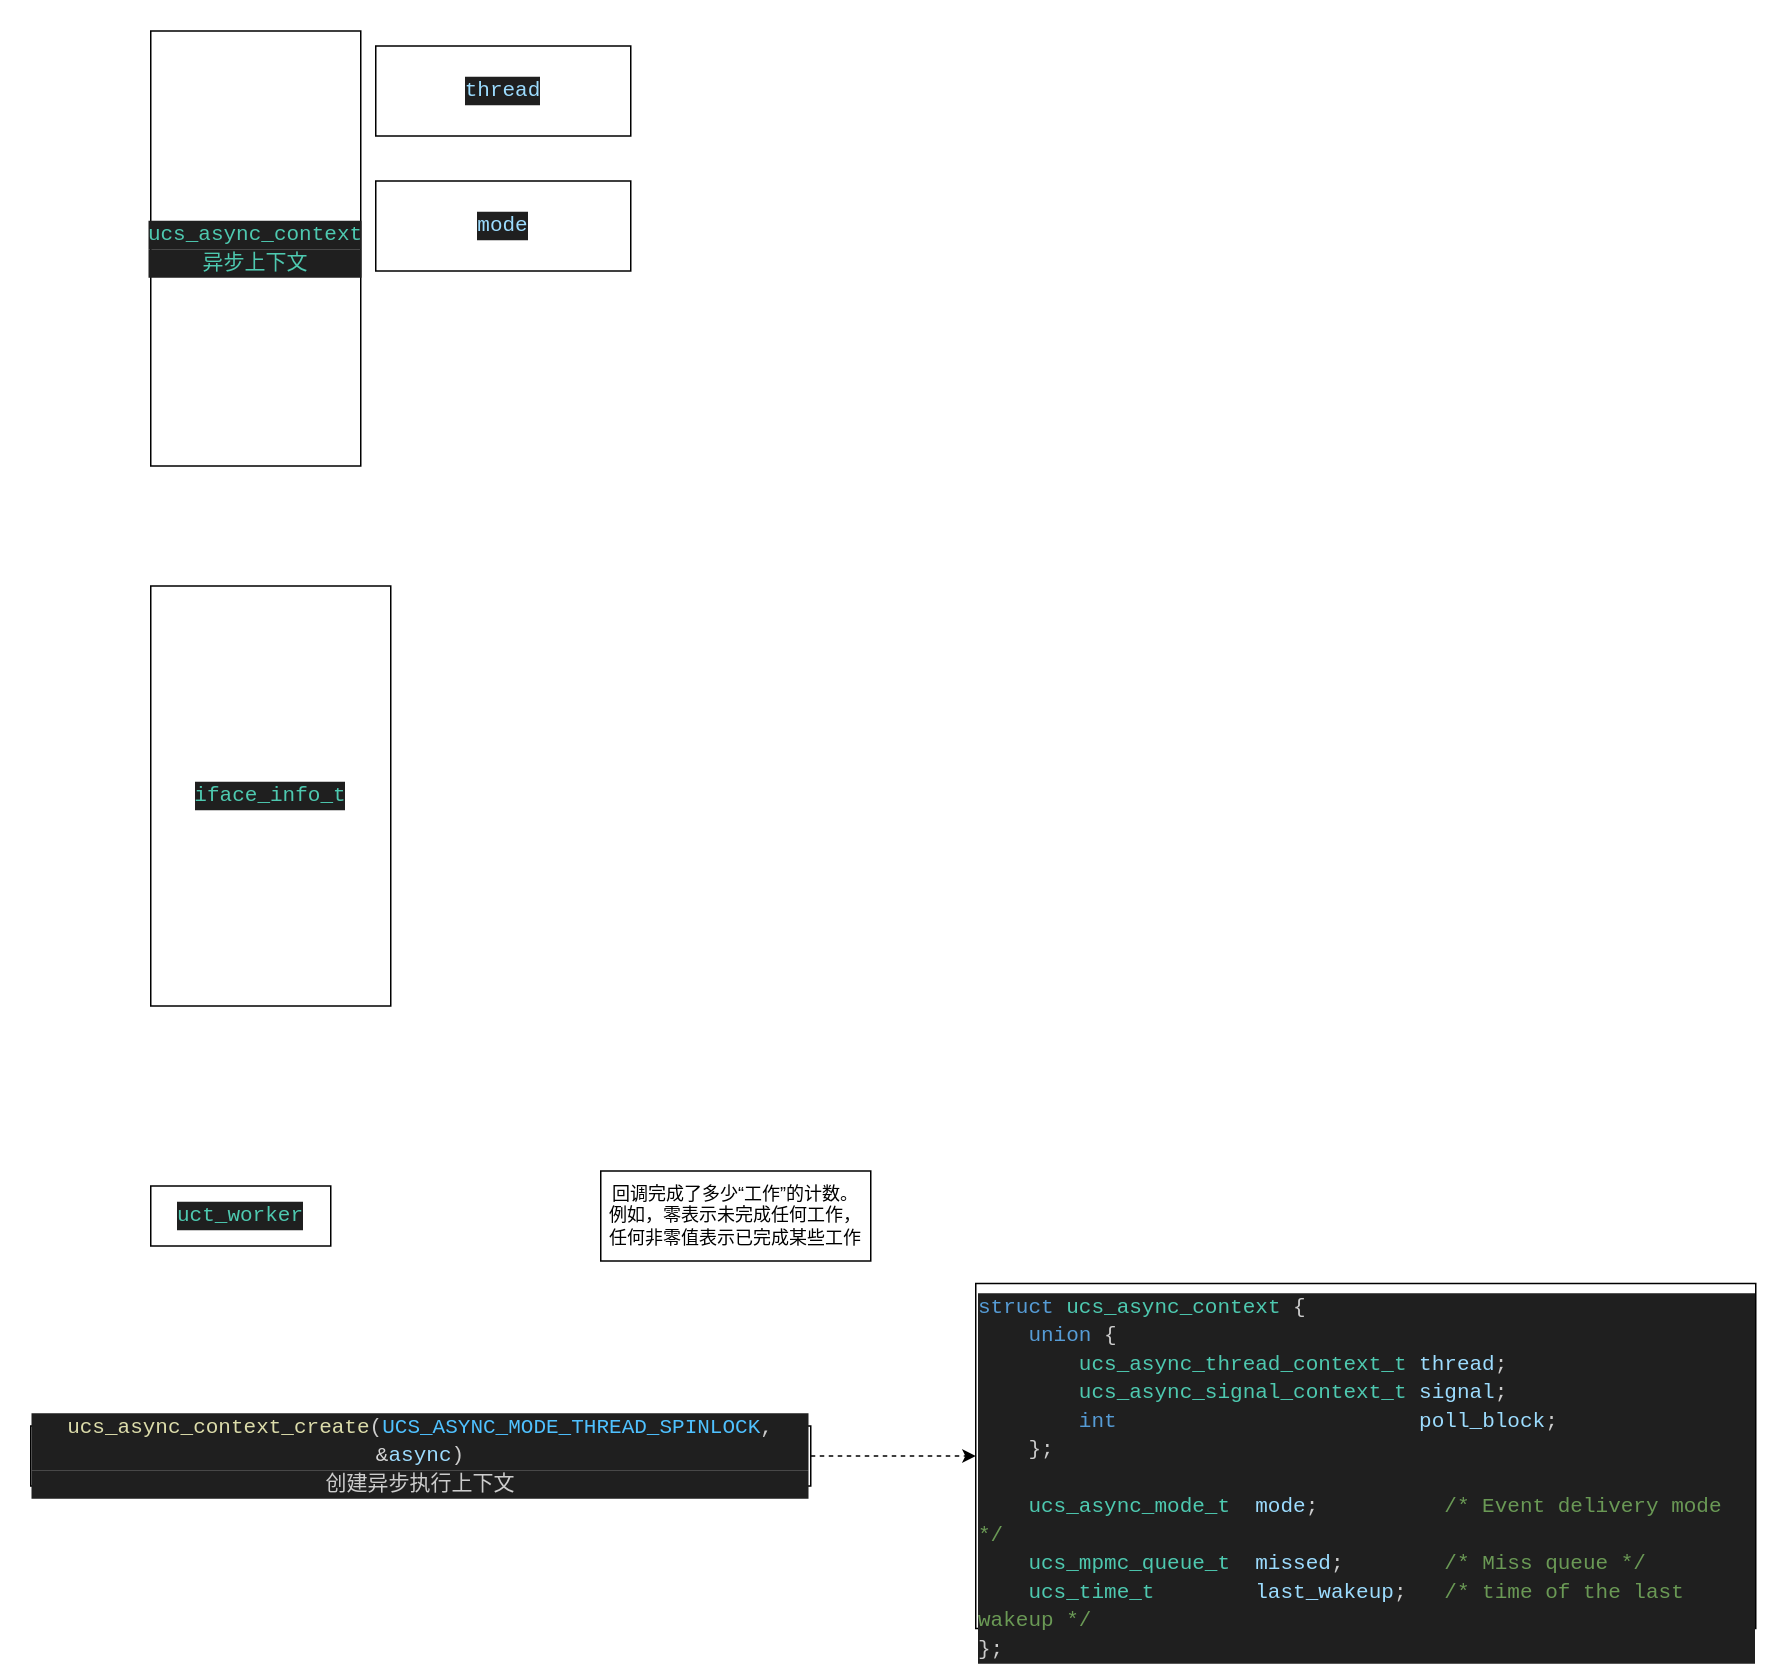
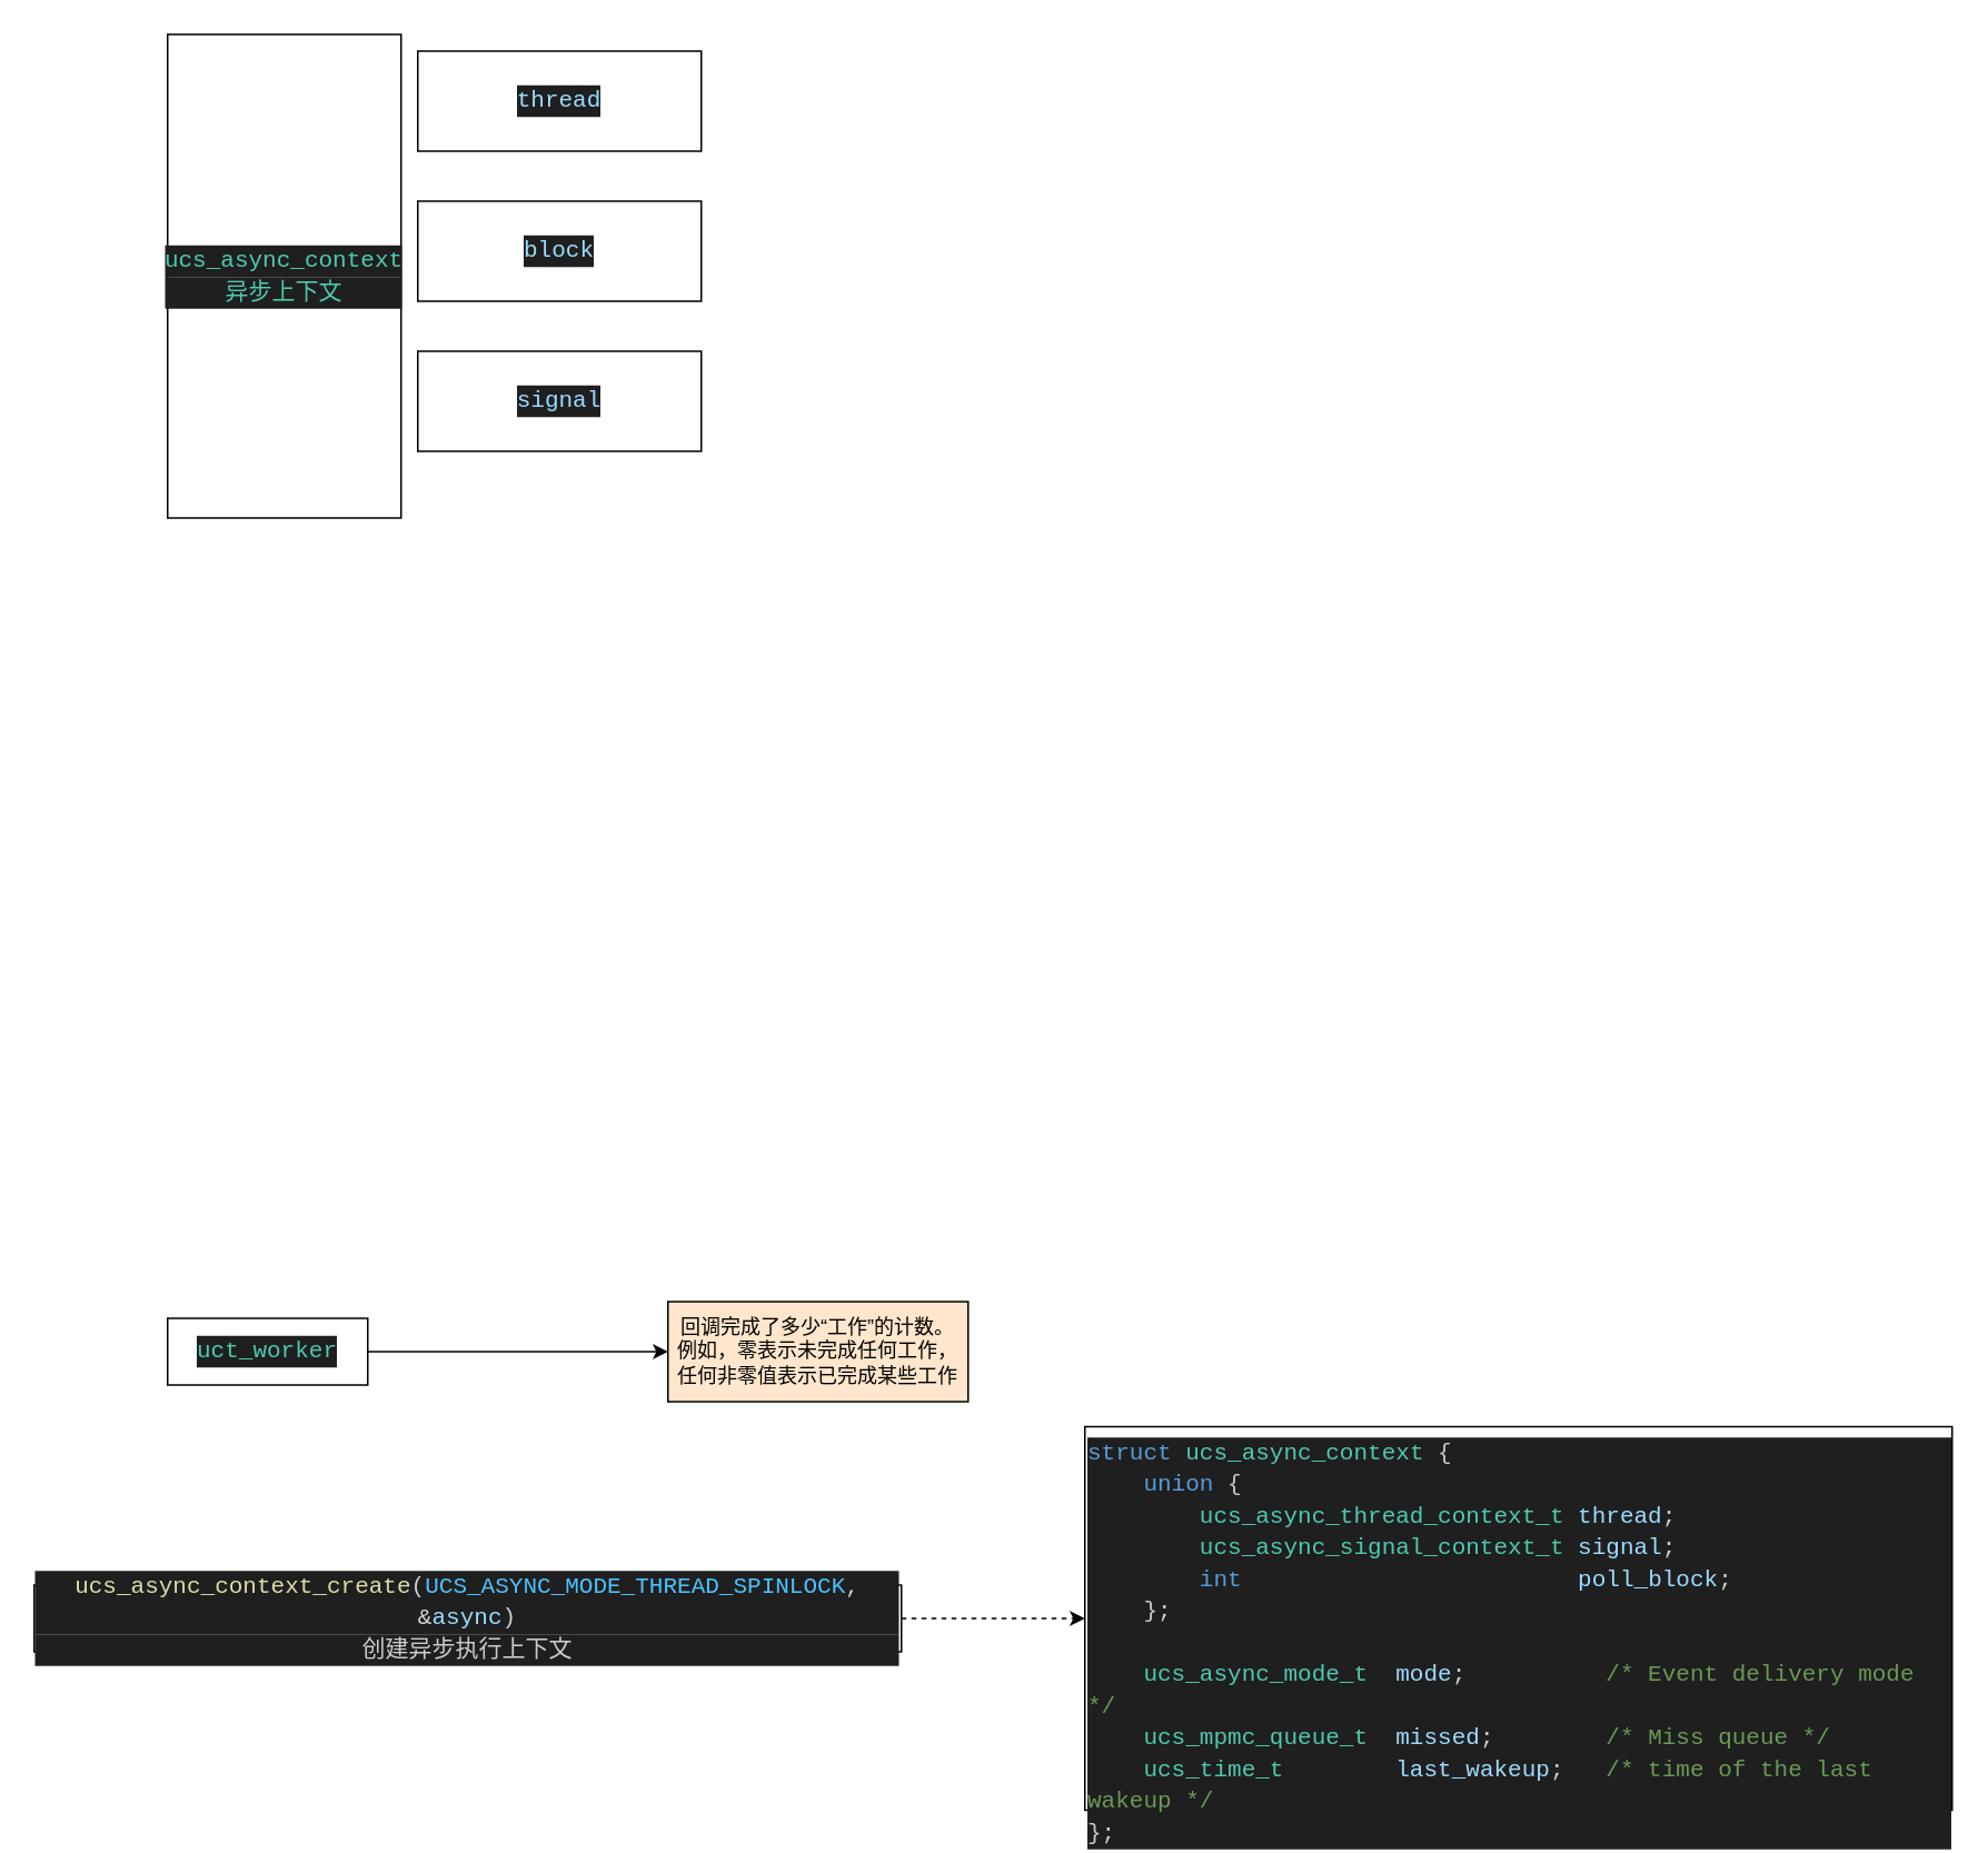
- <mxCell id="4" value="&lt;div style=&quot;color: rgb(204, 204, 204); background-color: rgb(31, 31, 31); font-family: Consolas, &amp;quot;Courier New&amp;quot;, monospace; font-size: 14px; line-height: 19px;&quot;&gt;&lt;div style=&quot;line-height: 19px;&quot;&gt;&lt;span style=&quot;color: #9cdcfe;&quot;&gt;mode&lt;/span&gt;&lt;/div&gt;&lt;/div&gt;" style="whiteSpace=wrap;html=1;" parent="1" vertex="1"><mxGeometry x="250" y="120" width="170" height="60" as="geometry" /></mxCell>
+ <mxCell id="4" value="&lt;div style=&quot;color: rgb(204, 204, 204); background-color: rgb(31, 31, 31); font-family: Consolas, &amp;quot;Courier New&amp;quot;, monospace; font-size: 14px; line-height: 19px;&quot;&gt;&lt;div style=&quot;line-height: 19px;&quot;&gt;&lt;span style=&quot;color: #9cdcfe;&quot;&gt;block&lt;/span&gt;&lt;/div&gt;&lt;/div&gt;" style="whiteSpace=wrap;html=1;" parent="1" vertex="1"><mxGeometry x="250" y="120" width="170" height="60" as="geometry" /></mxCell>
+ <mxCell id="5" value="&lt;div style=&quot;color: rgb(204, 204, 204); background-color: rgb(31, 31, 31); font-family: Consolas, &amp;quot;Courier New&amp;quot;, monospace; font-size: 14px; line-height: 19px;&quot;&gt;&lt;div style=&quot;line-height: 19px;&quot;&gt;&lt;div style=&quot;line-height: 19px;&quot;&gt;&lt;span style=&quot;color: #9cdcfe;&quot;&gt;signal&lt;/span&gt;&lt;/div&gt;&lt;/div&gt;&lt;/div&gt;" style="whiteSpace=wrap;html=1;" parent="1" vertex="1"><mxGeometry x="250" y="210" width="170" height="60" as="geometry" /></mxCell>
- <mxCell id="6" value="&lt;div style=&quot;color: rgb(204, 204, 204); background-color: rgb(31, 31, 31); font-family: Consolas, &amp;quot;Courier New&amp;quot;, monospace; font-size: 14px; line-height: 19px;&quot;&gt;&lt;div style=&quot;line-height: 19px;&quot;&gt;&lt;span style=&quot;color: #4ec9b0;&quot;&gt;iface_info_t&lt;/span&gt;&lt;/div&gt;&lt;/div&gt;" style="whiteSpace=wrap;html=1;" parent="1" vertex="1"><mxGeometry x="100" y="390" width="160" height="280" as="geometry" /></mxCell>
+ <mxCell id="7" style="edgeStyle=orthogonalEdgeStyle;html=1;exitX=1;exitY=0.5;exitDx=0;exitDy=0;" parent="1" source="8" target="9" edge="1"><mxGeometry relative="1" as="geometry" /></mxCell>
- <mxCell id="9" value="回调完成了多少“工作”的计数。 例如，零表示未完成任何工作，任何非零值表示已完成某些工作" style="whiteSpace=wrap;html=1;" parent="1" vertex="1"><mxGeometry x="400" y="780" width="180" height="60" as="geometry" /></mxCell>
+ <mxCell id="9" value="回调完成了多少“工作”的计数。 例如，零表示未完成任何工作，任何非零值表示已完成某些工作" style="whiteSpace=wrap;html=1;fillColor=#ffe6cc;" parent="1" vertex="1"><mxGeometry x="400" y="780" width="180" height="60" as="geometry" /></mxCell>
